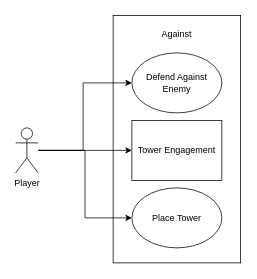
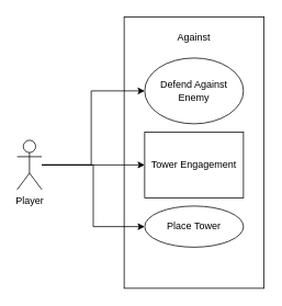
- <mxCell id="9" value="Place Tower" style="ellipse;whiteSpace=wrap;html=1;" vertex="1" parent="1"><mxGeometry x="175" y="250" width="120" height="80" as="geometry" /></mxCell>
+ <mxCell id="9" value="Place Tower" style="ellipse;whiteSpace=wrap;html=1;" vertex="1" parent="1"><mxGeometry x="175" y="250" width="120" height="50" as="geometry" /></mxCell>
